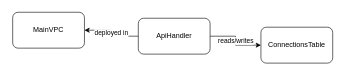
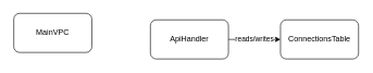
- <mxCell id="5" value="deployed in" style="edgeStyle=orthogonalEdgeStyle;rounded=0;orthogonalLoop=1;jettySize=auto;html=1;" edge="1" parent="1" source="3" target="2"><mxGeometry relative="1" as="geometry" /></mxCell>
- <mxCell id="4" value="ConnectionsTable" style="rounded=1;whiteSpace=wrap;html=1;" vertex="1" parent="1"><mxGeometry x="435" y="45" width="120" height="60" as="geometry" /></mxCell>
+ <mxCell id="4" value="ConnectionsTable" style="rounded=1;whiteSpace=wrap;html=1;" vertex="1" parent="1"><mxGeometry x="430" y="30" width="120" height="60" as="geometry" /></mxCell>
